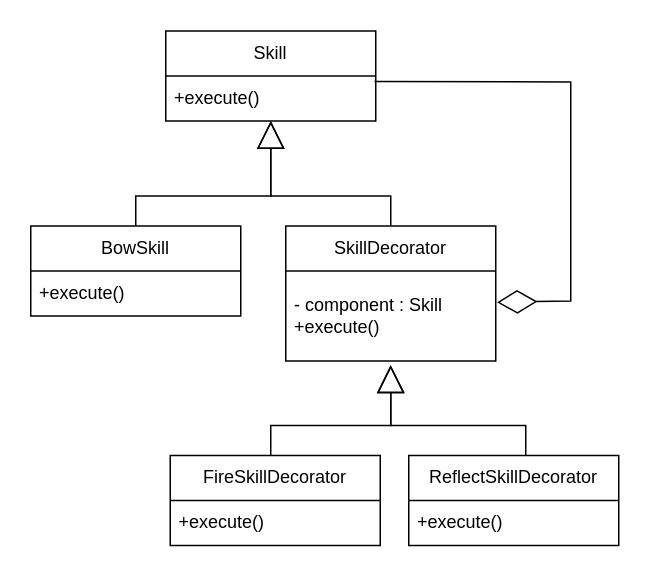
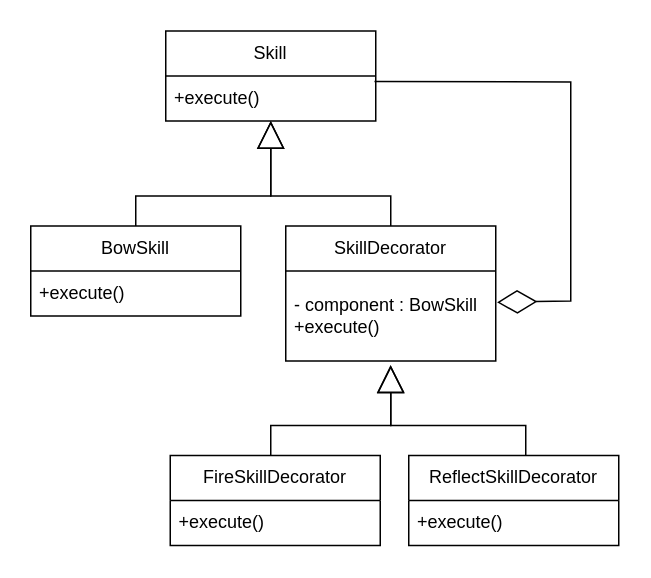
- <mxCell id="8" value="&lt;font style=&quot;&quot;&gt;&lt;font style=&quot;font-size: 12px;&quot;&gt;- component : Skill&lt;/font&gt;&lt;br&gt;&lt;/font&gt;+execute()" style="text;strokeColor=none;fillColor=none;align=left;verticalAlign=middle;spacingLeft=4;spacingRight=4;overflow=hidden;points=[[0,0.5],[1,0.5]];portConstraint=eastwest;rotatable=0;whiteSpace=wrap;html=1;" vertex="1" parent="7"><mxGeometry y="30" width="140" height="60" as="geometry" /></mxCell>
+ <mxCell id="8" value="&lt;font style=&quot;&quot;&gt;&lt;font style=&quot;font-size: 12px;&quot;&gt;- component : BowSkill&lt;/font&gt;&lt;br&gt;&lt;/font&gt;+execute()" style="text;strokeColor=none;fillColor=none;align=left;verticalAlign=middle;spacingLeft=4;spacingRight=4;overflow=hidden;points=[[0,0.5],[1,0.5]];portConstraint=eastwest;rotatable=0;whiteSpace=wrap;html=1;" vertex="1" parent="7"><mxGeometry y="30" width="140" height="60" as="geometry" /></mxCell>
